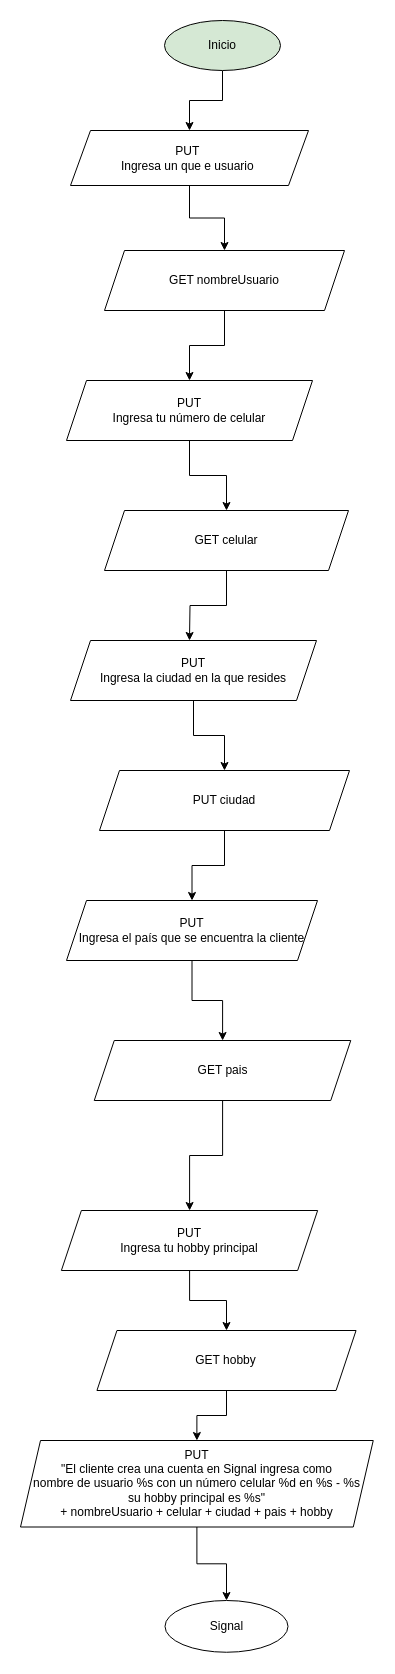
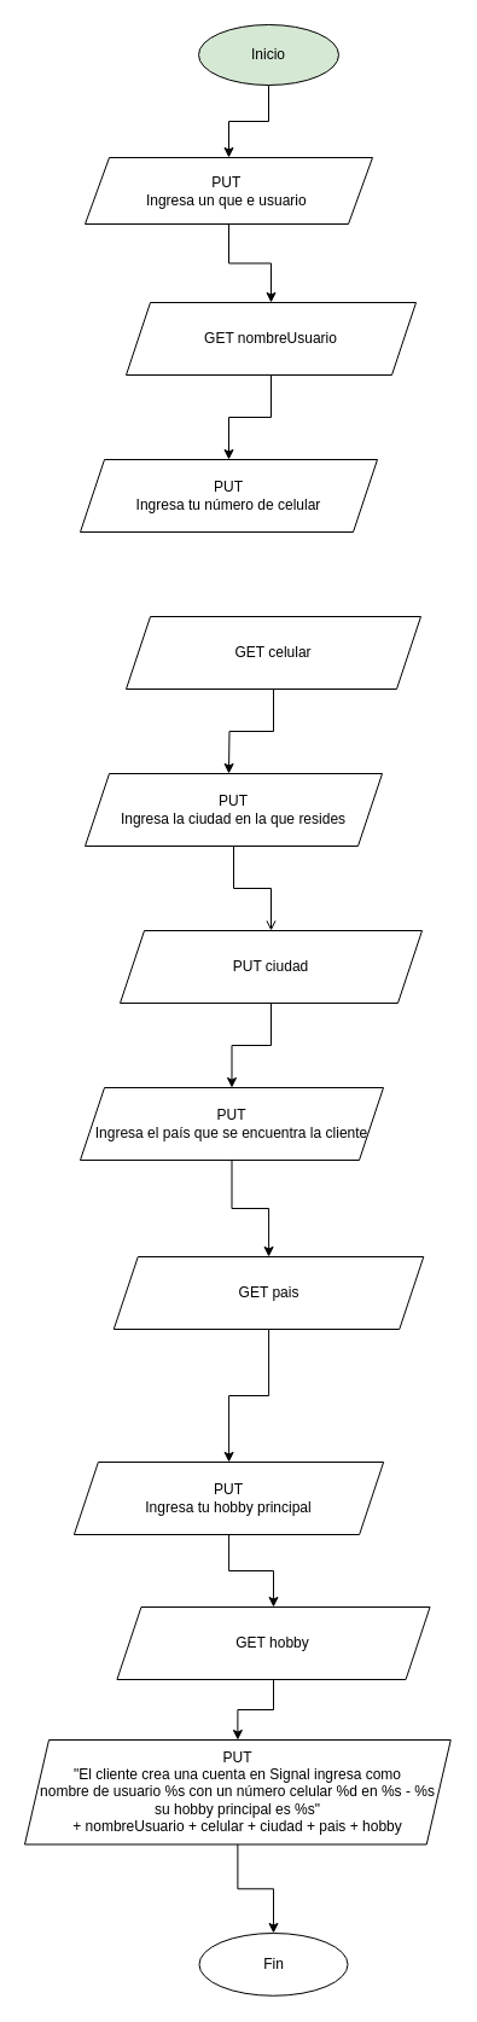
- <mxCell id="8" value="" style="edgeStyle=orthogonalEdgeStyle;rounded=0;orthogonalLoop=1;jettySize=auto;html=1;" edge="1" parent="1" source="9" target="11"><mxGeometry relative="1" as="geometry" /></mxCell>
- <mxCell id="12" value="" style="edgeStyle=orthogonalEdgeStyle;rounded=0;orthogonalLoop=1;jettySize=auto;html=1;" edge="1" parent="1" source="13" target="15"><mxGeometry relative="1" as="geometry" /></mxCell>
+ <mxCell id="12" value="" style="edgeStyle=orthogonalEdgeStyle;rounded=0;orthogonalLoop=1;jettySize=auto;html=1;endArrow=open;" edge="1" parent="1" source="13" target="15"><mxGeometry relative="1" as="geometry" /></mxCell>
- <mxCell id="22" value="Signal" style="ellipse;whiteSpace=wrap;html=1;" vertex="1" parent="1"><mxGeometry x="164.5" y="1600" width="123" height="51.75" as="geometry" /></mxCell>
+ <mxCell id="22" value="Fin" style="ellipse;whiteSpace=wrap;html=1;" vertex="1" parent="1"><mxGeometry x="164.5" y="1600" width="123" height="51.75" as="geometry" /></mxCell>
